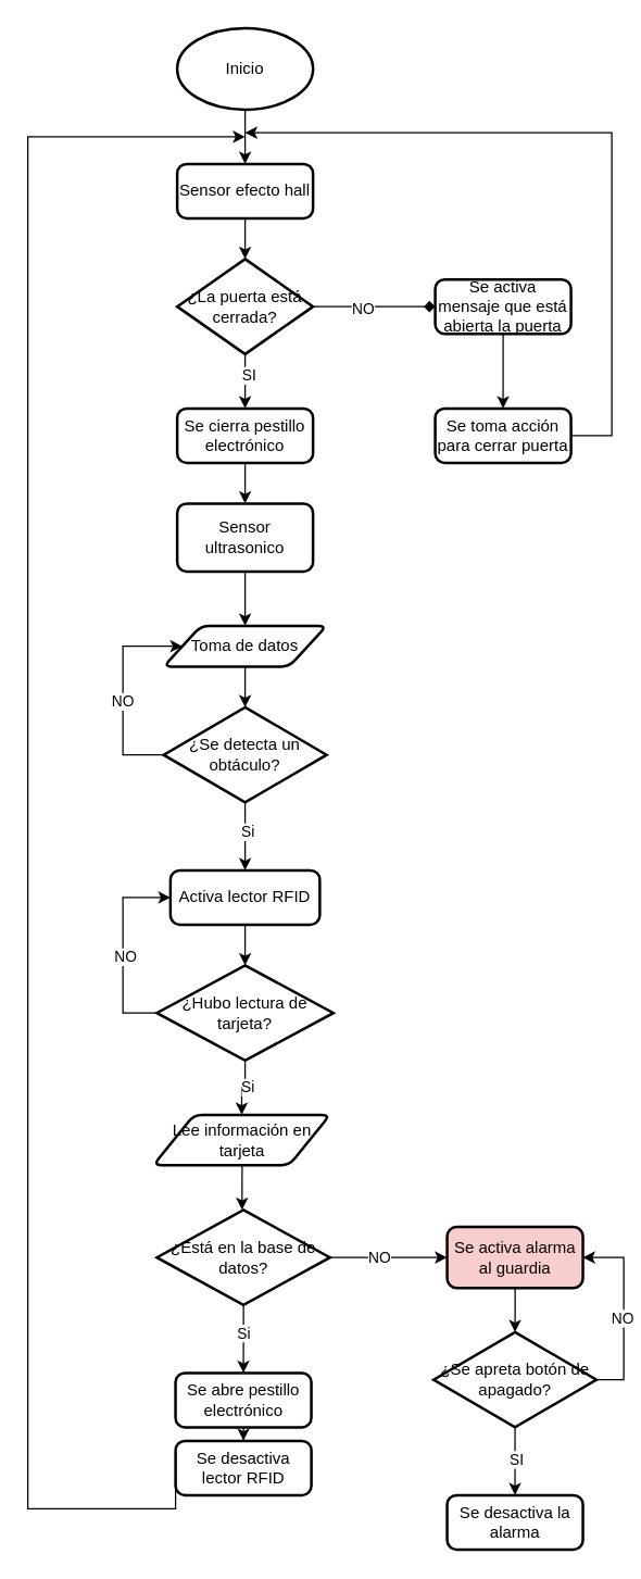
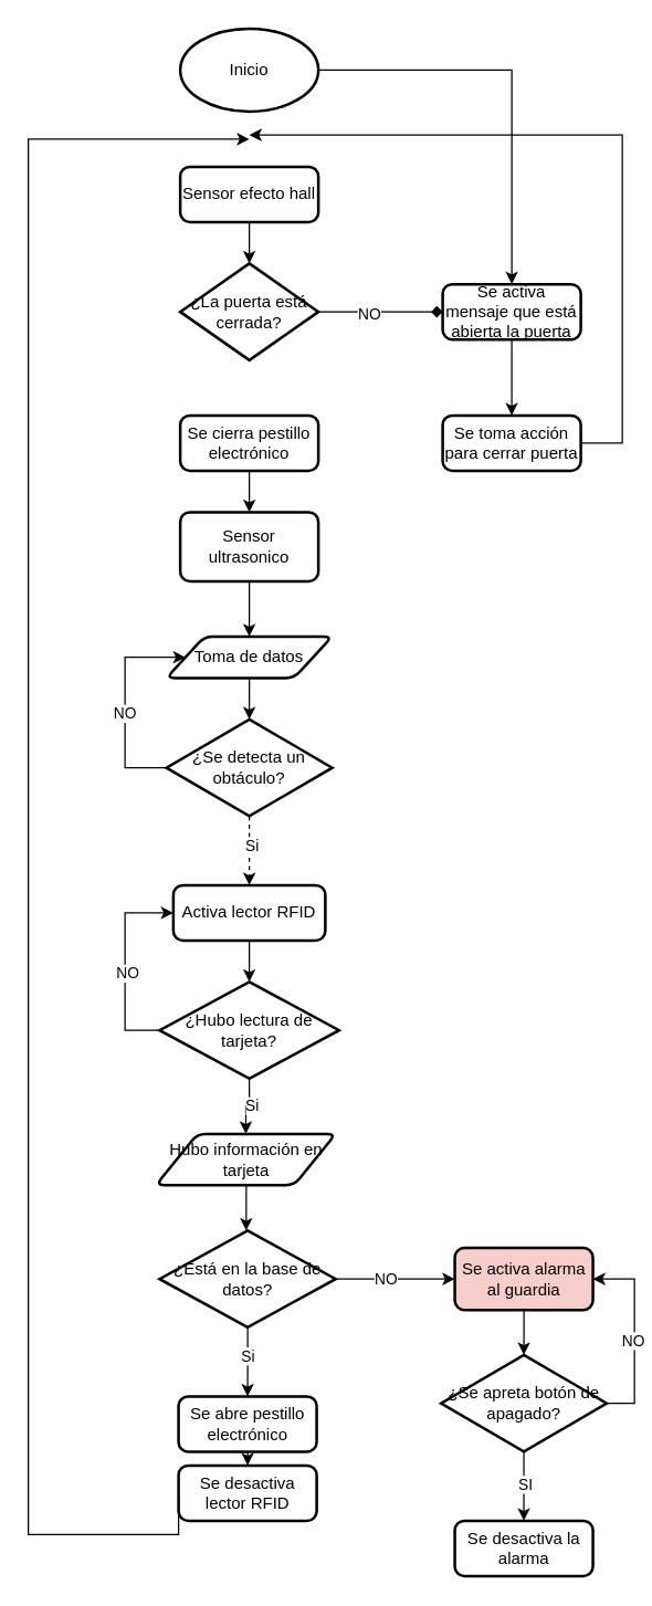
- <mxCell id="2" style="edgeStyle=orthogonalEdgeStyle;rounded=0;orthogonalLoop=1;jettySize=auto;html=1;entryX=0.5;entryY=0;entryDx=0;entryDy=0;" edge="1" parent="1" source="3" target="34"><mxGeometry relative="1" as="geometry"><mxPoint x="180" y="130" as="targetPoint" /></mxGeometry></mxCell>
+ <mxCell id="2" style="edgeStyle=orthogonalEdgeStyle;rounded=0;orthogonalLoop=1;jettySize=auto;html=1;" edge="1" parent="1" source="3" target="42"><mxGeometry relative="1" as="geometry"><mxPoint x="180" y="130" as="targetPoint" /></mxGeometry></mxCell>
- <mxCell id="37" style="edgeStyle=orthogonalEdgeStyle;rounded=0;orthogonalLoop=1;jettySize=auto;html=1;entryX=0.5;entryY=0;entryDx=0;entryDy=0;" edge="1" parent="1" source="39" target="46"><mxGeometry relative="1" as="geometry"><mxPoint x="180" y="330" as="targetPoint" /></mxGeometry></mxCell>
- <mxCell id="38" value="SI" style="edgeLabel;html=1;align=center;verticalAlign=middle;resizable=0;points=[];" vertex="1" connectable="0" parent="37"><mxGeometry x="-0.237" y="2" relative="1" as="geometry"><mxPoint as="offset" /></mxGeometry></mxCell>
- <mxCell id="6" style="edgeStyle=orthogonalEdgeStyle;rounded=0;orthogonalLoop=1;jettySize=auto;html=1;entryX=0.5;entryY=0;entryDx=0;entryDy=0;" edge="1" parent="1" source="8" target="11"><mxGeometry relative="1" as="geometry"><mxPoint x="180" y="760" as="targetPoint" /></mxGeometry></mxCell>
+ <mxCell id="6" style="edgeStyle=orthogonalEdgeStyle;rounded=0;orthogonalLoop=1;jettySize=auto;html=1;entryX=0.5;entryY=0;entryDx=0;entryDy=0;dashed=1;" edge="1" parent="1" source="8" target="11"><mxGeometry relative="1" as="geometry"><mxPoint x="180" y="760" as="targetPoint" /></mxGeometry></mxCell>
- <mxCell id="51" value="Lee información en tarjeta" style="shape=parallelogram;html=1;strokeWidth=2;perimeter=parallelogramPerimeter;whiteSpace=wrap;rounded=1;arcSize=12;size=0.23;" vertex="1" parent="1"><mxGeometry x="112.5" y="820" width="130" height="37" as="geometry" /></mxCell>
+ <mxCell id="51" value="Hubo información en tarjeta" style="shape=parallelogram;html=1;strokeWidth=2;perimeter=parallelogramPerimeter;whiteSpace=wrap;rounded=1;arcSize=12;size=0.23;" vertex="1" parent="1"><mxGeometry x="112.5" y="820" width="130" height="37" as="geometry" /></mxCell>
